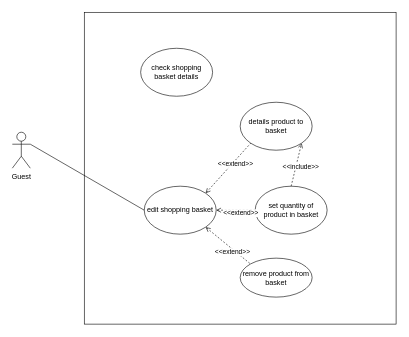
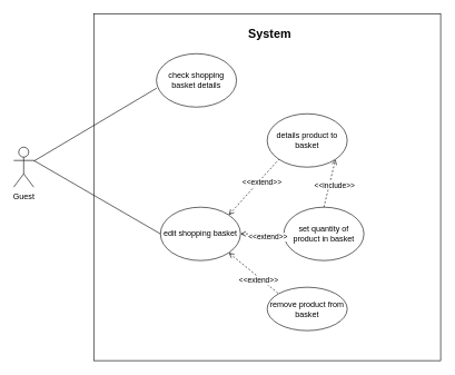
+ <mxCell id="3" value="&lt;span style=&quot;font-size: 18px&quot;&gt;&lt;b&gt;System&lt;/b&gt;&lt;/span&gt;" style="text;html=1;strokeColor=none;fillColor=none;align=center;verticalAlign=middle;whiteSpace=wrap;rounded=0;" vertex="1" parent="1"><mxGeometry x="384" y="40" width="40" height="20" as="geometry" /></mxCell>
+ <mxCell id="6" value="" style="endArrow=none;html=1;entryX=0.003;entryY=0.645;entryDx=0;entryDy=0;entryPerimeter=0;" edge="1" parent="1" source="4" target="5"><mxGeometry width="50" height="50" relative="1" as="geometry"><mxPoint x="240" y="260" as="sourcePoint" /><mxPoint x="290" y="210" as="targetPoint" /></mxGeometry></mxCell>
